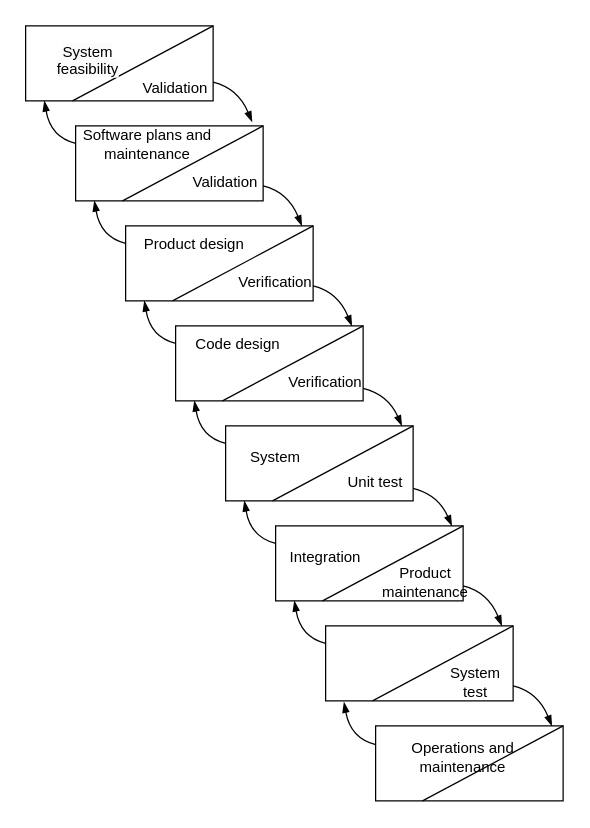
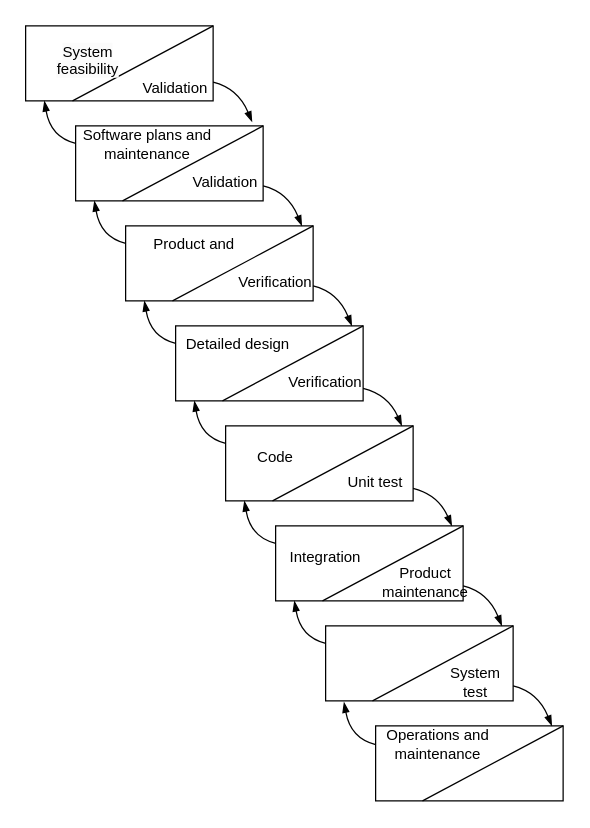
- <mxCell id="34" value="Product design" style="text;html=1;strokeColor=none;fillColor=none;align=center;verticalAlign=middle;whiteSpace=wrap;rounded=0;" parent="1" vertex="1"><mxGeometry x="110" y="180" width="90" height="30" as="geometry" /></mxCell>
+ <mxCell id="34" value="Product and" style="text;html=1;strokeColor=none;fillColor=none;align=center;verticalAlign=middle;whiteSpace=wrap;rounded=0;" parent="1" vertex="1"><mxGeometry x="110" y="180" width="90" height="30" as="geometry" /></mxCell>
- <mxCell id="35" value="Code design" style="text;html=1;strokeColor=none;fillColor=none;align=center;verticalAlign=middle;whiteSpace=wrap;rounded=0;" parent="1" vertex="1"><mxGeometry x="140" y="260" width="100" height="30" as="geometry" /></mxCell>
+ <mxCell id="35" value="Detailed design" style="text;html=1;strokeColor=none;fillColor=none;align=center;verticalAlign=middle;whiteSpace=wrap;rounded=0;" parent="1" vertex="1"><mxGeometry x="140" y="260" width="100" height="30" as="geometry" /></mxCell>
- <mxCell id="36" value="System" style="text;html=1;strokeColor=none;fillColor=none;align=center;verticalAlign=middle;whiteSpace=wrap;rounded=0;" parent="1" vertex="1"><mxGeometry x="190" y="350" width="60" height="30" as="geometry" /></mxCell>
+ <mxCell id="36" value="Code" style="text;html=1;strokeColor=none;fillColor=none;align=center;verticalAlign=middle;whiteSpace=wrap;rounded=0;" parent="1" vertex="1"><mxGeometry x="190" y="350" width="60" height="30" as="geometry" /></mxCell>
- <mxCell id="38" value="Operations and maintenance" style="text;html=1;strokeColor=none;fillColor=none;align=center;verticalAlign=middle;whiteSpace=wrap;rounded=0;" parent="1" vertex="1"><mxGeometry x="320" y="590" width="100" height="30" as="geometry" /></mxCell>
+ <mxCell id="38" value="Operations and maintenance" style="text;html=1;strokeColor=none;fillColor=none;align=center;verticalAlign=middle;whiteSpace=wrap;rounded=0;" parent="1" vertex="1"><mxGeometry x="300" y="580" width="100" height="30" as="geometry" /></mxCell>
